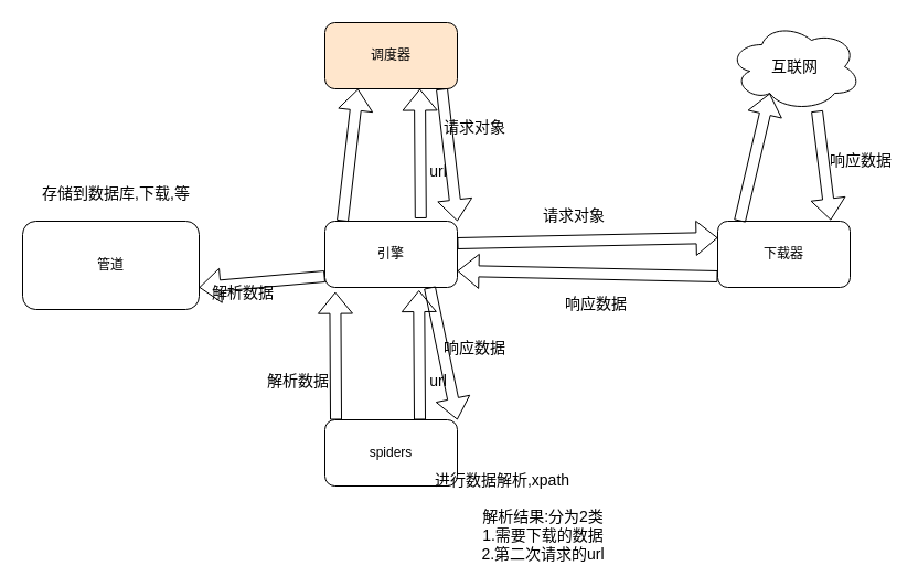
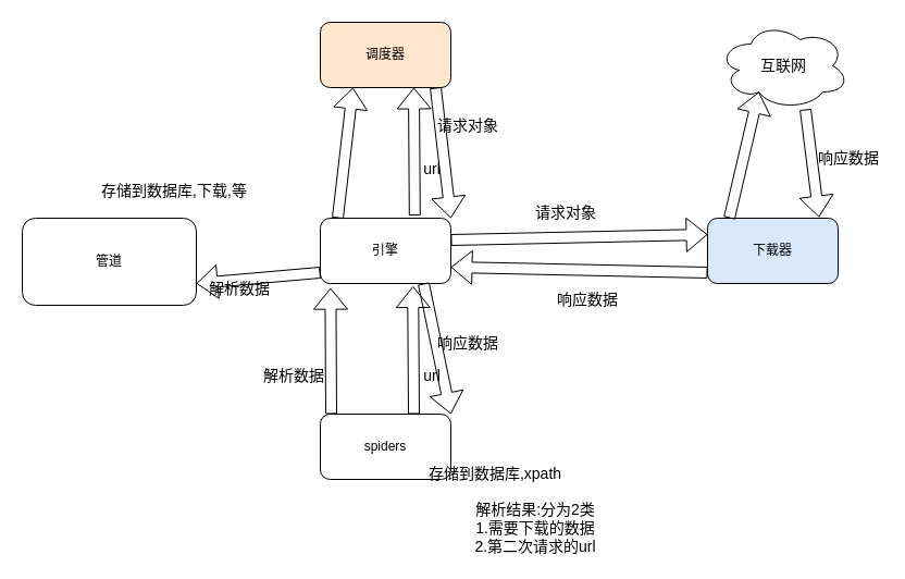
- <mxCell id="29" value="存储到数据库,下载,等" style="text;html=1;strokeColor=none;fillColor=none;align=center;verticalAlign=middle;whiteSpace=wrap;rounded=0;fontSize=14;" vertex="1" parent="1"><mxGeometry x="30" y="160" width="150" height="30" as="geometry" /></mxCell>
+ <mxCell id="29" value="存储到数据库,下载,等" style="text;html=1;strokeColor=none;fillColor=none;align=center;verticalAlign=middle;whiteSpace=wrap;rounded=0;fontSize=14;" vertex="1" parent="1"><mxGeometry x="85" y="160" width="150" height="30" as="geometry" /></mxCell>
- <mxCell id="3" value="下载器" style="rounded=1;whiteSpace=wrap;html=1;" vertex="1" parent="1"><mxGeometry x="650" y="200" width="120" height="60" as="geometry" /></mxCell>
+ <mxCell id="3" value="下载器" style="rounded=1;whiteSpace=wrap;html=1;fillColor=#dae8fc;" vertex="1" parent="1"><mxGeometry x="650" y="200" width="120" height="60" as="geometry" /></mxCell>
- <mxCell id="23" value="进行数据解析,xpath" style="text;html=1;strokeColor=none;fillColor=none;align=center;verticalAlign=middle;whiteSpace=wrap;rounded=0;fontSize=14;" vertex="1" parent="1"><mxGeometry x="380" y="420" width="150" height="30" as="geometry" /></mxCell>
+ <mxCell id="23" value="存储到数据库,xpath" style="text;html=1;strokeColor=none;fillColor=none;align=center;verticalAlign=middle;whiteSpace=wrap;rounded=0;fontSize=14;" vertex="1" parent="1"><mxGeometry x="380" y="420" width="150" height="30" as="geometry" /></mxCell>
